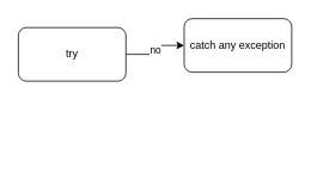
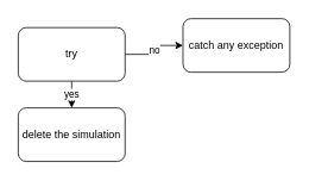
+ <mxCell id="2" value="yes" style="edgeStyle=orthogonalEdgeStyle;rounded=0;orthogonalLoop=1;jettySize=auto;html=1;" edge="1" parent="1" source="4" target="5"><mxGeometry relative="1" as="geometry" /></mxCell>
+ <mxCell id="5" value="delete the simulation" style="rounded=1;whiteSpace=wrap;html=1;" vertex="1" parent="1"><mxGeometry x="20" y="120" width="120" height="60" as="geometry" /></mxCell>
